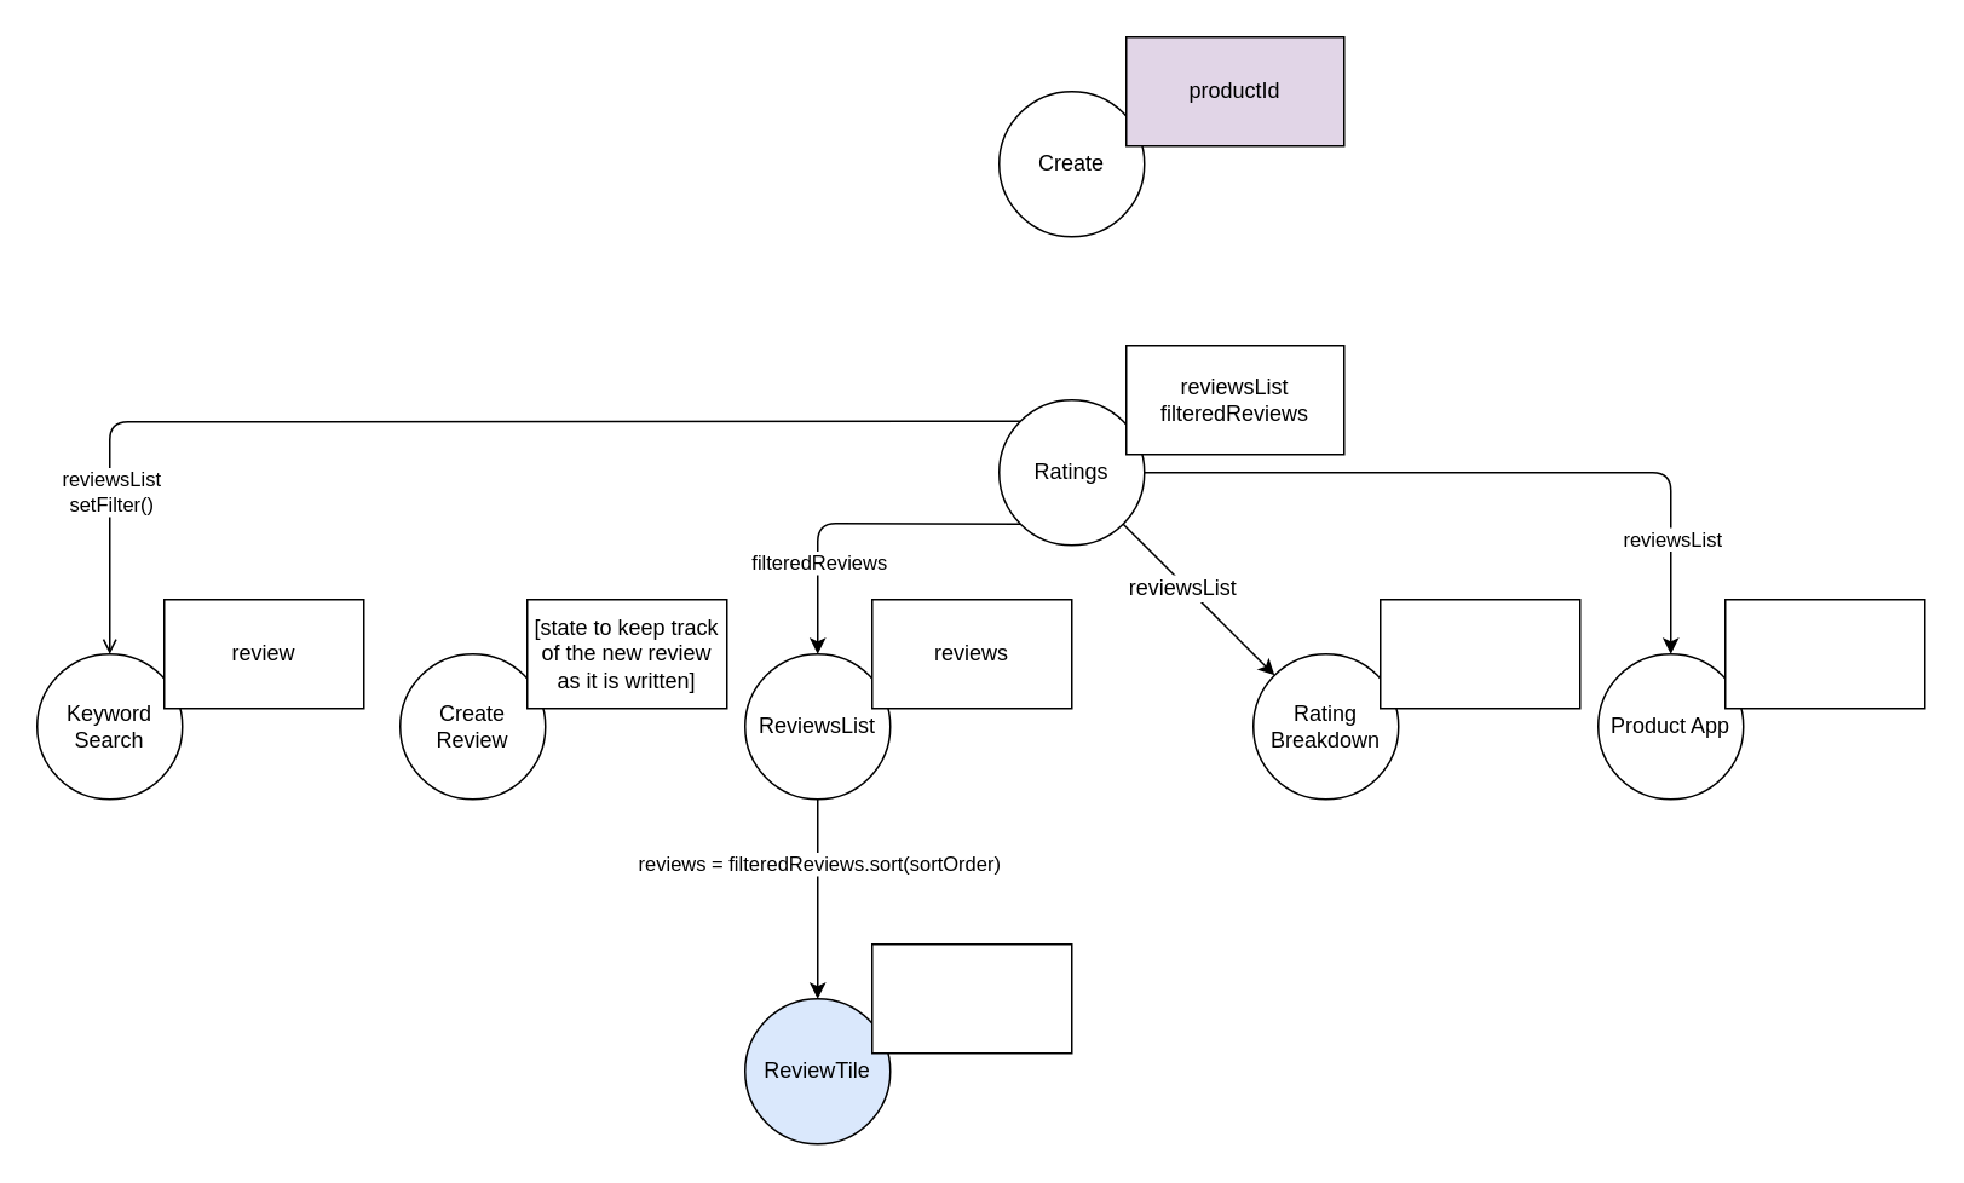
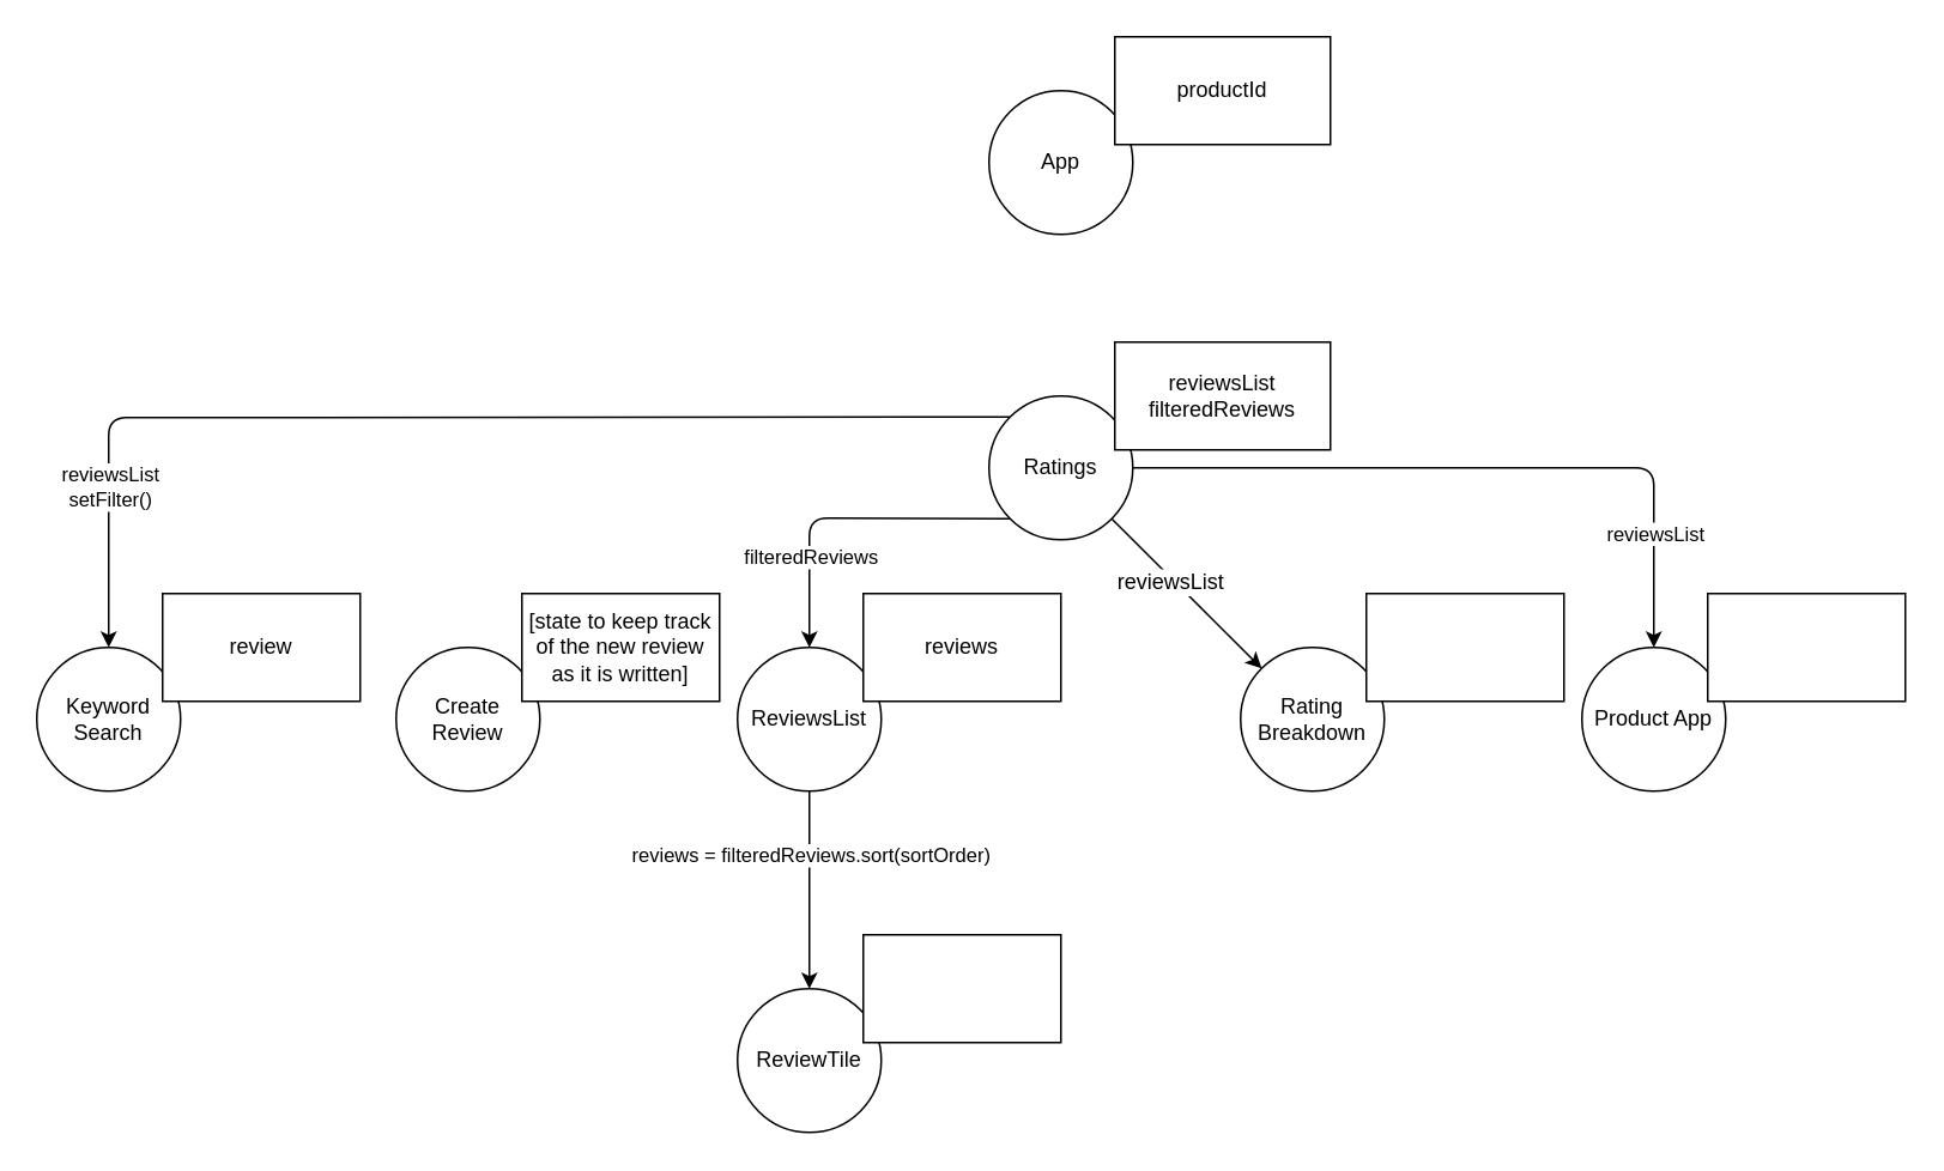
- <mxCell id="12" value="productId" style="whiteSpace=wrap;html=1;fillColor=#e1d5e7;" vertex="1" parent="1"><mxGeometry x="620" y="20" width="120" height="60" as="geometry" /></mxCell>
+ <mxCell id="12" value="productId" style="whiteSpace=wrap;html=1;" vertex="1" parent="1"><mxGeometry x="620" y="20" width="120" height="60" as="geometry" /></mxCell>
- <mxCell id="2" value="Create" style="ellipse;whiteSpace=wrap;html=1;" vertex="1" parent="1"><mxGeometry x="550" y="50" width="80" height="80" as="geometry" /></mxCell>
+ <mxCell id="2" value="App" style="ellipse;whiteSpace=wrap;html=1;" vertex="1" parent="1"><mxGeometry x="550" y="50" width="80" height="80" as="geometry" /></mxCell>
- <mxCell id="9" style="edgeStyle=none;html=1;exitX=0;exitY=0;exitDx=0;exitDy=0;entryX=0.5;entryY=0;entryDx=0;entryDy=0;endArrow=open;" edge="1" parent="1" source="11" target="24"><mxGeometry relative="1" as="geometry"><Array as="points"><mxPoint x="60" y="232" /></Array></mxGeometry></mxCell>
+ <mxCell id="9" style="edgeStyle=none;html=1;exitX=0;exitY=0;exitDx=0;exitDy=0;entryX=0.5;entryY=0;entryDx=0;entryDy=0;" edge="1" parent="1" source="11" target="24"><mxGeometry relative="1" as="geometry"><Array as="points"><mxPoint x="60" y="232" /></Array></mxGeometry></mxCell>
- <mxCell id="26" value="ReviewTile" style="ellipse;whiteSpace=wrap;html=1;fillColor=#dae8fc;" vertex="1" parent="1"><mxGeometry x="410" y="550" width="80" height="80" as="geometry" /></mxCell>
+ <mxCell id="26" value="ReviewTile" style="ellipse;whiteSpace=wrap;html=1;" vertex="1" parent="1"><mxGeometry x="410" y="550" width="80" height="80" as="geometry" /></mxCell>
